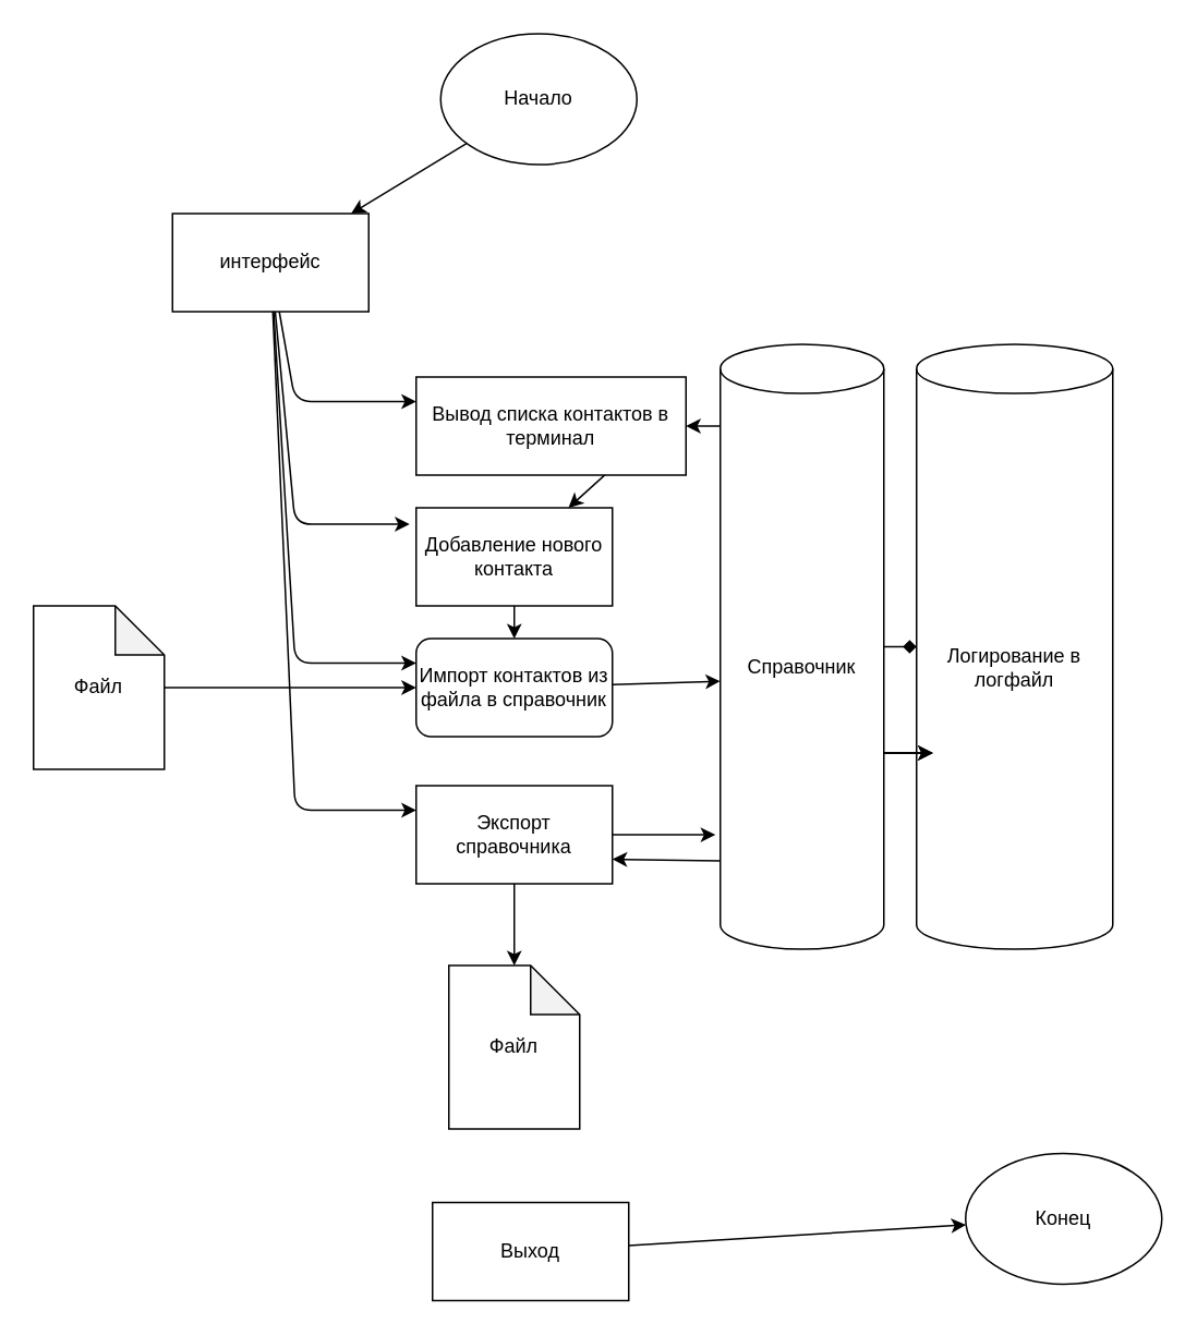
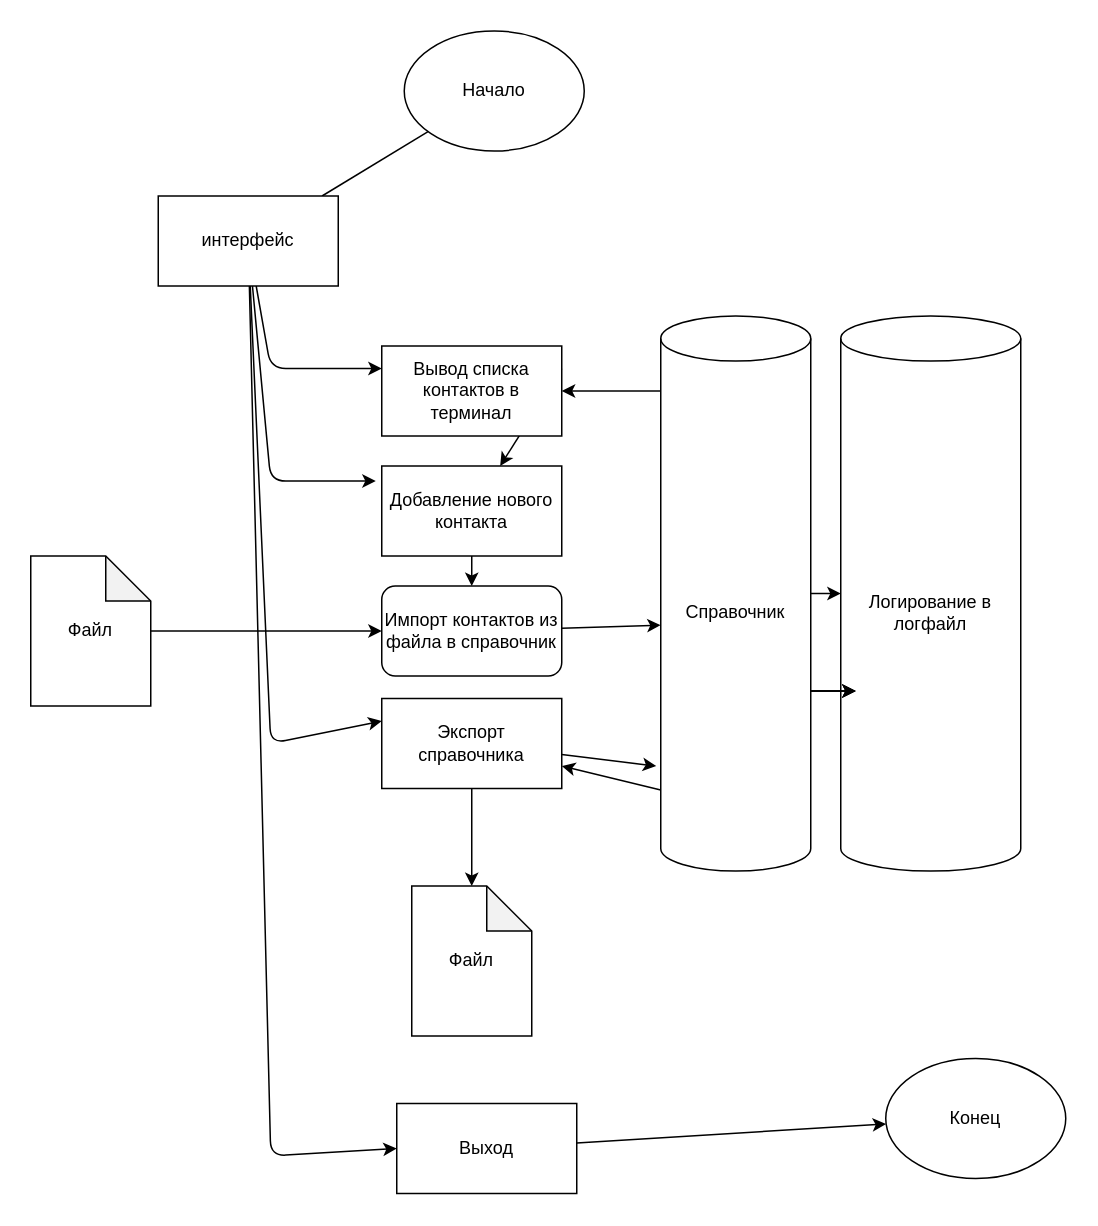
- <mxCell id="2" style="edgeStyle=none;html=1;" parent="1" source="3" target="9" edge="1"><mxGeometry relative="1" as="geometry" /></mxCell>
+ <mxCell id="2" style="edgeStyle=none;html=1;endArrow=none;" parent="1" source="3" target="9" edge="1"><mxGeometry relative="1" as="geometry" /></mxCell>
- <mxCell id="11" value="Вывод списка контактов в терминал" style="rounded=0;whiteSpace=wrap;html=1;" parent="1" vertex="1"><mxGeometry x="254" y="230" width="165" height="60" as="geometry" /></mxCell>
+ <mxCell id="11" value="Вывод списка контактов в терминал" style="rounded=0;whiteSpace=wrap;html=1;" parent="1" vertex="1"><mxGeometry x="254" y="230" width="120" height="60" as="geometry" /></mxCell>
- <mxCell id="6" style="edgeStyle=none;html=1;entryX=0;entryY=0.25;entryDx=0;entryDy=0;" parent="1" source="9" target="18" edge="1"><mxGeometry relative="1" as="geometry"><Array as="points"><mxPoint x="180" y="405" /></Array></mxGeometry></mxCell>
- <mxCell id="21" style="edgeStyle=none;html=1;endArrow=diamond;" parent="1" source="23" target="19" edge="1"><mxGeometry relative="1" as="geometry" /></mxCell>
+ <mxCell id="21" style="edgeStyle=none;html=1;" parent="1" source="23" target="19" edge="1"><mxGeometry relative="1" as="geometry" /></mxCell>
- <mxCell id="16" value="Экспорт справочника" style="rounded=0;whiteSpace=wrap;html=1;" parent="1" vertex="1"><mxGeometry x="254" y="480" width="120" height="60" as="geometry" /></mxCell>
+ <mxCell id="16" value="Экспорт справочника" style="rounded=0;whiteSpace=wrap;html=1;" parent="1" vertex="1"><mxGeometry x="254" y="465" width="120" height="60" as="geometry" /></mxCell>
+ <mxCell id="8" style="edgeStyle=none;html=1;entryX=0;entryY=0.5;entryDx=0;entryDy=0;" parent="1" source="9" target="31" edge="1"><mxGeometry relative="1" as="geometry"><Array as="points"><mxPoint x="180" y="770" /></Array></mxGeometry></mxCell>
